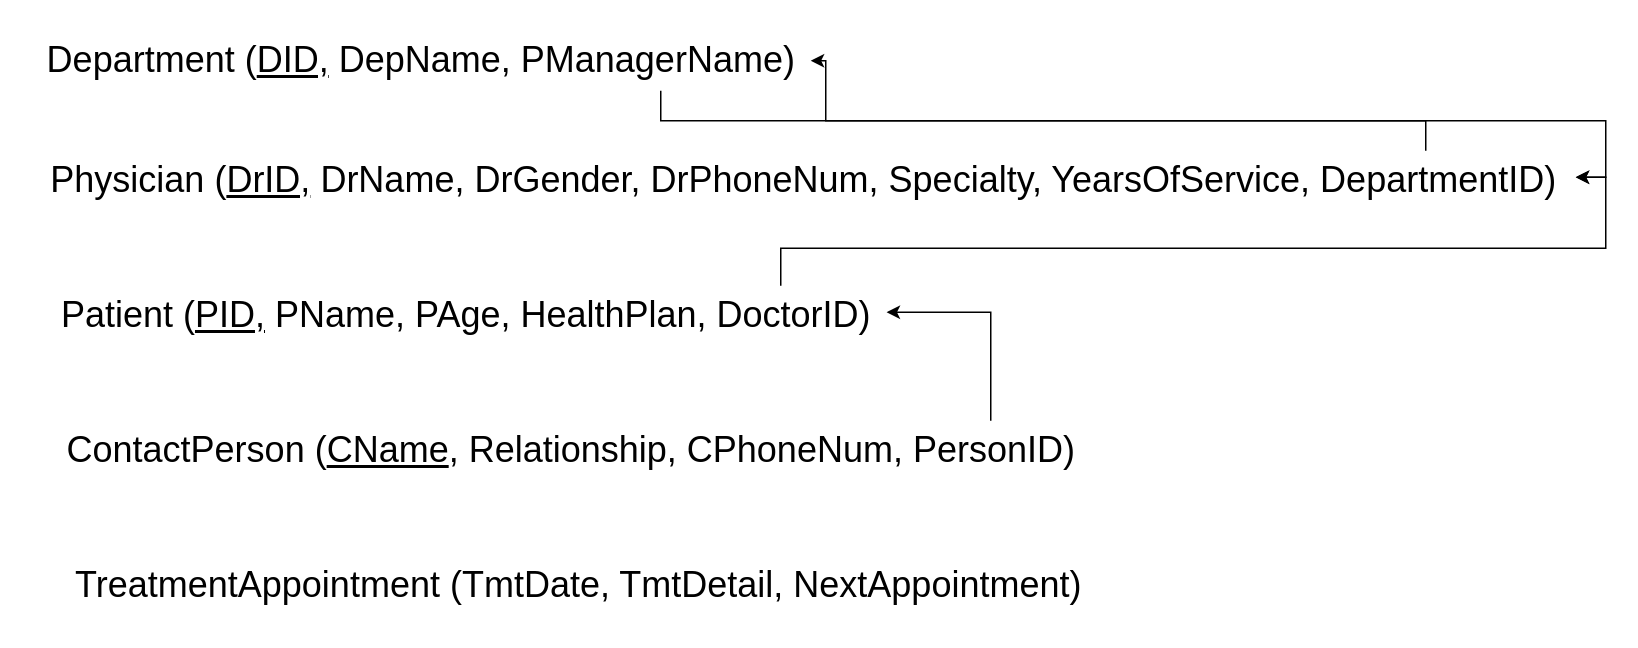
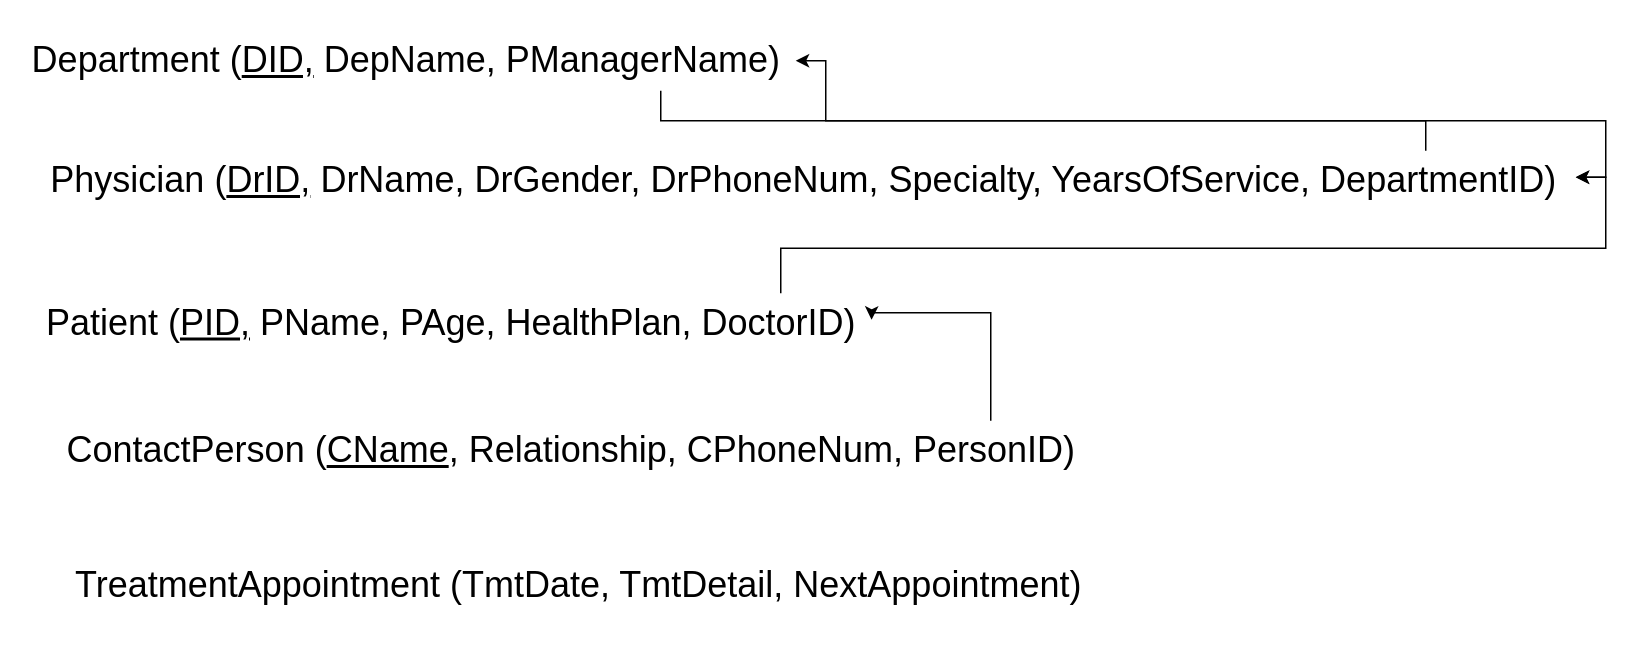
- <mxCell id="2" value="Department (&lt;u&gt;DID,&lt;/u&gt;&amp;nbsp;DepName, PManagerName)" style="text;html=1;align=center;verticalAlign=middle;resizable=0;points=[];autosize=1;strokeColor=none;fillColor=none;fontSize=24;" parent="1" vertex="1"><mxGeometry x="20" y="20" width="520" height="40" as="geometry" /></mxCell>
+ <mxCell id="2" value="Department (&lt;u&gt;DID,&lt;/u&gt;&amp;nbsp;DepName, PManagerName)" style="text;html=1;align=center;verticalAlign=middle;resizable=0;points=[];autosize=1;strokeColor=none;fillColor=none;fontSize=24;" parent="1" vertex="1"><mxGeometry x="10" y="20" width="520" height="40" as="geometry" /></mxCell>
- <mxCell id="5" value="Patient (&lt;u&gt;PID,&lt;/u&gt;&amp;nbsp;PName, PAge, HealthPlan, DoctorID)" style="text;html=1;align=center;verticalAlign=middle;resizable=0;points=[];autosize=1;strokeColor=none;fillColor=none;fontSize=24;" vertex="1" parent="1"><mxGeometry x="30" y="190" width="560" height="40" as="geometry" /></mxCell>
+ <mxCell id="5" value="Patient (&lt;u&gt;PID,&lt;/u&gt;&amp;nbsp;PName, PAge, HealthPlan, DoctorID)" style="text;html=1;align=center;verticalAlign=middle;resizable=0;points=[];autosize=1;strokeColor=none;fillColor=none;fontSize=24;" vertex="1" parent="1"><mxGeometry x="20" y="195" width="560" height="40" as="geometry" /></mxCell>
